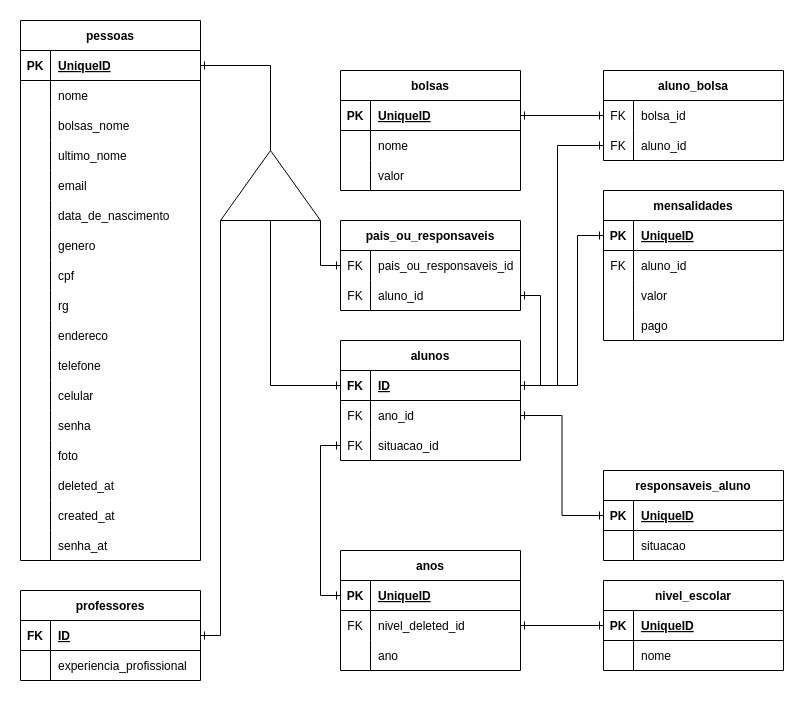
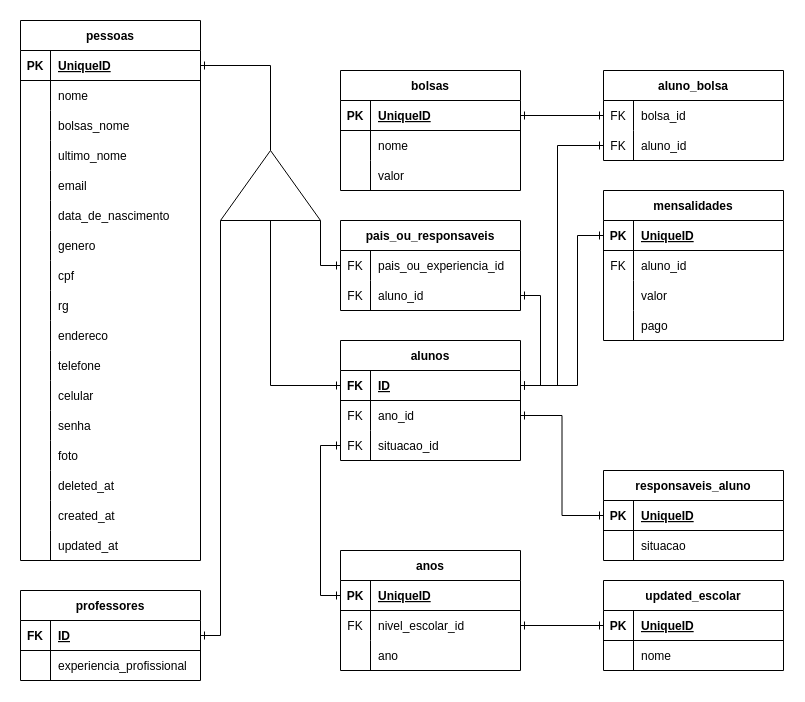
- <mxCell id="115" value="pais_ou_responsaveis_id" style="shape=partialRectangle;connectable=0;fillColor=none;top=0;left=0;bottom=0;right=0;align=left;spacingLeft=6;overflow=hidden;" vertex="1" parent="113"><mxGeometry x="30" width="150" height="30" as="geometry"><mxRectangle width="150" height="30" as="alternateBounds" /></mxGeometry></mxCell>
+ <mxCell id="115" value="pais_ou_experiencia_id" style="shape=partialRectangle;connectable=0;fillColor=none;top=0;left=0;bottom=0;right=0;align=left;spacingLeft=6;overflow=hidden;" vertex="1" parent="113"><mxGeometry x="30" width="150" height="30" as="geometry"><mxRectangle width="150" height="30" as="alternateBounds" /></mxGeometry></mxCell>
- <mxCell id="53" value="senha_at" style="shape=partialRectangle;connectable=0;fillColor=none;top=0;left=0;bottom=0;right=0;align=left;spacingLeft=6;overflow=hidden;" vertex="1" parent="51"><mxGeometry x="30" width="150" height="30" as="geometry"><mxRectangle width="150" height="30" as="alternateBounds" /></mxGeometry></mxCell>
+ <mxCell id="53" value="updated_at" style="shape=partialRectangle;connectable=0;fillColor=none;top=0;left=0;bottom=0;right=0;align=left;spacingLeft=6;overflow=hidden;" vertex="1" parent="51"><mxGeometry x="30" width="150" height="30" as="geometry"><mxRectangle width="150" height="30" as="alternateBounds" /></mxGeometry></mxCell>
- <mxCell id="68" value="nivel_escolar" style="shape=table;startSize=30;container=1;collapsible=1;childLayout=tableLayout;fixedRows=1;rowLines=0;fontStyle=1;align=center;resizeLast=1;" vertex="1" parent="1"><mxGeometry x="603" y="580" width="180" height="90" as="geometry" /></mxCell>
+ <mxCell id="68" value="updated_escolar" style="shape=table;startSize=30;container=1;collapsible=1;childLayout=tableLayout;fixedRows=1;rowLines=0;fontStyle=1;align=center;resizeLast=1;" vertex="1" parent="1"><mxGeometry x="603" y="580" width="180" height="90" as="geometry" /></mxCell>
- <mxCell id="81" value="nivel_deleted_id" style="shape=partialRectangle;connectable=0;fillColor=none;top=0;left=0;bottom=0;right=0;align=left;spacingLeft=6;overflow=hidden;" vertex="1" parent="79"><mxGeometry x="30" width="150" height="30" as="geometry"><mxRectangle width="150" height="30" as="alternateBounds" /></mxGeometry></mxCell>
+ <mxCell id="81" value="nivel_escolar_id" style="shape=partialRectangle;connectable=0;fillColor=none;top=0;left=0;bottom=0;right=0;align=left;spacingLeft=6;overflow=hidden;" vertex="1" parent="79"><mxGeometry x="30" width="150" height="30" as="geometry"><mxRectangle width="150" height="30" as="alternateBounds" /></mxGeometry></mxCell>
